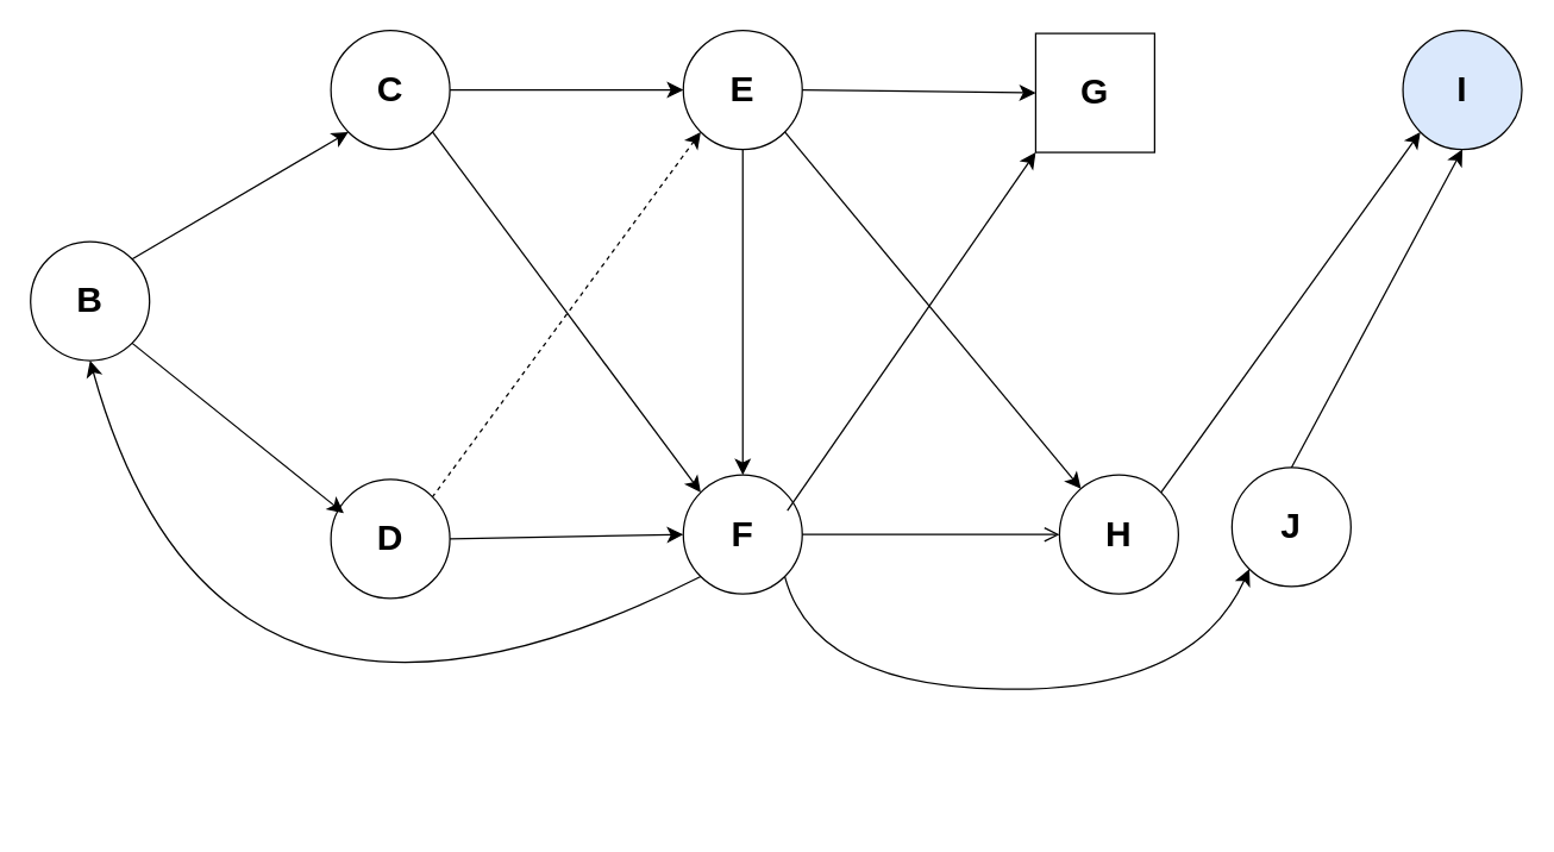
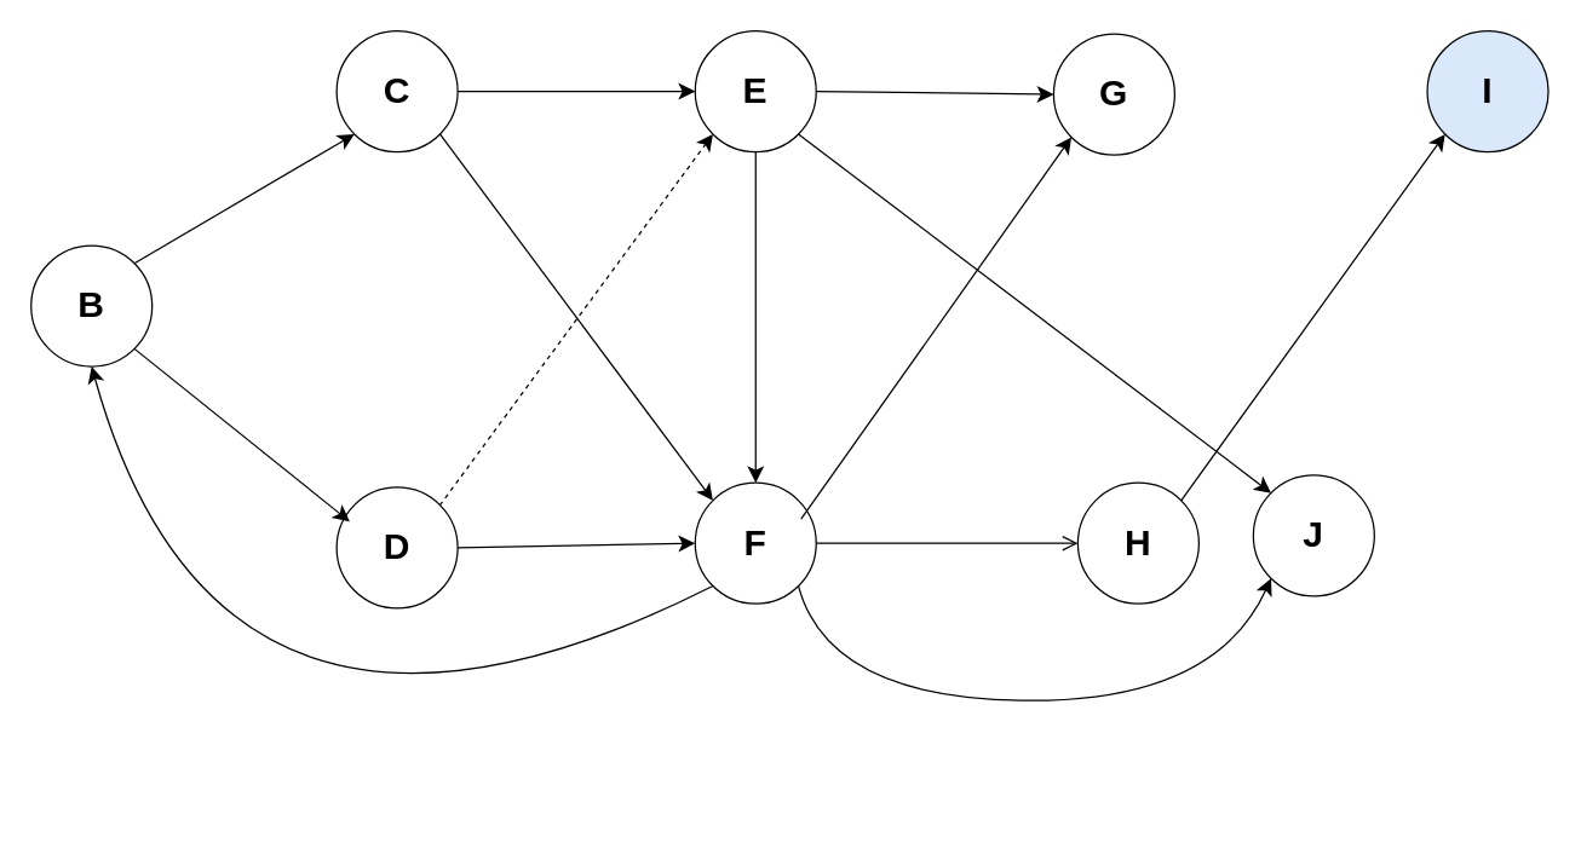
- <mxCell id="5" value="&lt;h1&gt;G&lt;/h1&gt;" style="whiteSpace=wrap;html=1;aspect=fixed;rounded=0;" vertex="1" parent="1"><mxGeometry x="696" y="22" width="80" height="80" as="geometry" /></mxCell>
+ <mxCell id="5" value="&lt;h1&gt;G&lt;/h1&gt;" style="ellipse;whiteSpace=wrap;html=1;aspect=fixed;" vertex="1" parent="1"><mxGeometry x="696" y="22" width="80" height="80" as="geometry" /></mxCell>
- <mxCell id="18" value="" style="endArrow=classic;html=1;rounded=0;fontSize=12;startSize=8;endSize=8;curved=1;exitX=0.5;exitY=0;exitDx=0;exitDy=0;entryX=0.5;entryY=1;entryDx=0;entryDy=0;" edge="1" parent="1" source="2" target="3"><mxGeometry width="50" height="50" relative="1" as="geometry"><mxPoint x="429" y="246" as="sourcePoint" /><mxPoint x="479" y="196" as="targetPoint" /></mxGeometry></mxCell>
- <mxCell id="22" value="" style="endArrow=classic;html=1;rounded=0;fontSize=12;startSize=8;endSize=8;curved=1;exitX=1;exitY=1;exitDx=0;exitDy=0;" edge="1" parent="1" source="7" target="4"><mxGeometry width="50" height="50" relative="1" as="geometry"><mxPoint x="429" y="246" as="sourcePoint" /><mxPoint x="479" y="196" as="targetPoint" /></mxGeometry></mxCell>
+ <mxCell id="22" value="" style="endArrow=classic;html=1;rounded=0;fontSize=12;startSize=8;endSize=8;curved=1;exitX=1;exitY=1;exitDx=0;exitDy=0;entryX=0;entryY=0;entryDx=0;entryDy=0;" edge="1" parent="1" source="7" target="2"><mxGeometry width="50" height="50" relative="1" as="geometry"><mxPoint x="429" y="246" as="sourcePoint" /><mxPoint x="479" y="196" as="targetPoint" /></mxGeometry></mxCell>
